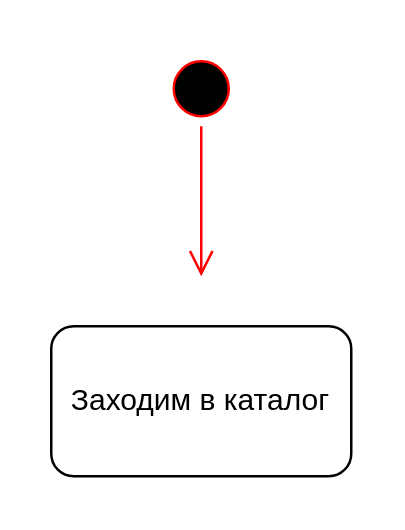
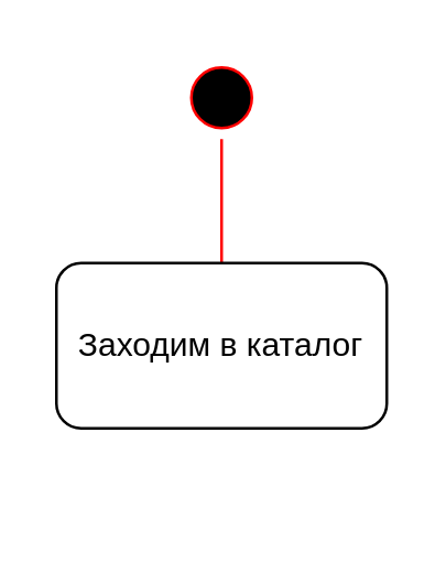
- <mxCell id="4" value="Заходим в каталог" style="rounded=1;whiteSpace=wrap;html=1;" vertex="1" parent="1"><mxGeometry x="20" y="130" width="120" height="60" as="geometry" /></mxCell>
+ <mxCell id="4" value="Заходим в каталог" style="rounded=1;whiteSpace=wrap;html=1;" vertex="1" parent="1"><mxGeometry x="20" y="95" width="120" height="60" as="geometry" /></mxCell>
